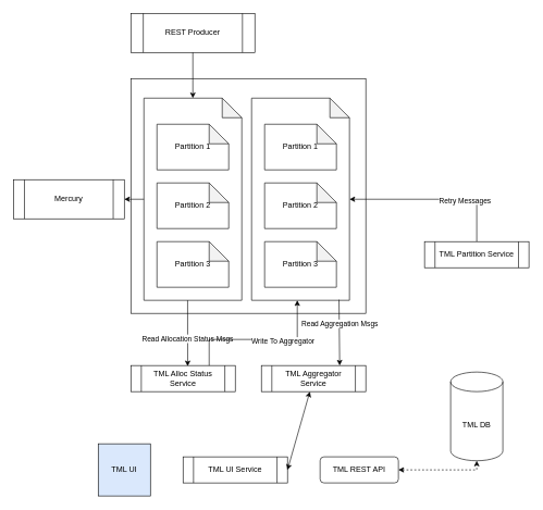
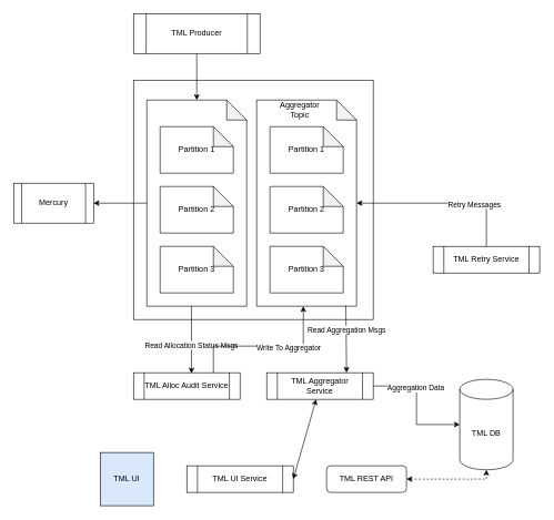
- <mxCell id="2" value="REST Producer" style="shape=process;whiteSpace=wrap;html=1;backgroundOutline=1;" parent="1" vertex="1"><mxGeometry x="200" y="20" width="190" height="60" as="geometry" /></mxCell>
+ <mxCell id="2" value="TML Producer" style="shape=process;whiteSpace=wrap;html=1;backgroundOutline=1;" parent="1" vertex="1"><mxGeometry x="200" y="20" width="190" height="60" as="geometry" /></mxCell>
+ <mxCell id="13" value="Aggregator Topic" style="text;html=1;strokeColor=none;fillColor=none;align=center;verticalAlign=middle;whiteSpace=wrap;rounded=0;" parent="1" vertex="1"><mxGeometry x="420" y="150" width="60" height="30" as="geometry" /></mxCell>
- <mxCell id="33" value="Mercury" style="shape=process;whiteSpace=wrap;html=1;backgroundOutline=1;" vertex="1" parent="1"><mxGeometry x="20" y="275" width="170" height="60" as="geometry" /></mxCell>
+ <mxCell id="33" value="Mercury" style="shape=process;whiteSpace=wrap;html=1;backgroundOutline=1;" vertex="1" parent="1"><mxGeometry x="20" y="275" width="120" height="60" as="geometry" /></mxCell>
- <mxCell id="27" value="TML Partition Service" style="shape=process;whiteSpace=wrap;html=1;backgroundOutline=1;" parent="1" vertex="1"><mxGeometry x="650" y="370" width="160" height="40" as="geometry" /></mxCell>
+ <mxCell id="27" value="TML Retry Service" style="shape=process;whiteSpace=wrap;html=1;backgroundOutline=1;" parent="1" vertex="1"><mxGeometry x="650" y="370" width="160" height="40" as="geometry" /></mxCell>
- <mxCell id="17" value="TML Alloc Status Service" style="shape=process;whiteSpace=wrap;html=1;backgroundOutline=1;" parent="1" vertex="1"><mxGeometry x="200" y="560" width="160" height="40" as="geometry" /></mxCell>
+ <mxCell id="17" value="TML Alloc Audit Service" style="shape=process;whiteSpace=wrap;html=1;backgroundOutline=1;" parent="1" vertex="1"><mxGeometry x="200" y="560" width="160" height="40" as="geometry" /></mxCell>
+ <mxCell id="14" style="edgeStyle=orthogonalEdgeStyle;rounded=0;orthogonalLoop=1;jettySize=auto;html=1;" parent="1" source="16" target="22" edge="1"><mxGeometry relative="1" as="geometry" /></mxCell>
+ <mxCell id="15" value="Aggregation Data" style="edgeLabel;html=1;align=center;verticalAlign=middle;resizable=0;points=[];" parent="14" vertex="1" connectable="0"><mxGeometry x="-0.287" y="-2" relative="1" as="geometry"><mxPoint as="offset" /></mxGeometry></mxCell>
